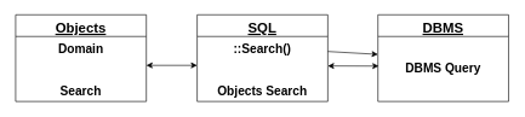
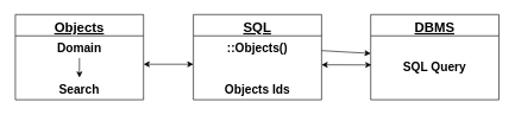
- <mxCell id="10" value="::Search()" style="text;align=center;verticalAlign=top;spacingLeft=4;spacingRight=4;overflow=hidden;rotatable=0;points=[[0,0.5],[1,0.5]];portConstraint=eastwest;fontStyle=1;fontSize=17;" vertex="1" parent="9"><mxGeometry y="30" width="180" height="31.2" as="geometry" /></mxCell>
+ <mxCell id="10" value="::Objects()" style="text;align=center;verticalAlign=top;spacingLeft=4;spacingRight=4;overflow=hidden;rotatable=0;points=[[0,0.5],[1,0.5]];portConstraint=eastwest;fontStyle=1;fontSize=17;" vertex="1" parent="9"><mxGeometry y="30" width="180" height="31.2" as="geometry" /></mxCell>
- <mxCell id="16" value="DBMS Query" style="text;align=center;verticalAlign=top;spacingLeft=4;spacingRight=4;overflow=hidden;rotatable=0;points=[[0,0.5],[1,0.5]];portConstraint=eastwest;fontStyle=1;fontSize=17;" vertex="1" parent="13"><mxGeometry y="56.4" width="180" height="31.2" as="geometry" /></mxCell>
+ <mxCell id="16" value="SQL Query" style="text;align=center;verticalAlign=top;spacingLeft=4;spacingRight=4;overflow=hidden;rotatable=0;points=[[0,0.5],[1,0.5]];portConstraint=eastwest;fontStyle=1;fontSize=17;" vertex="1" parent="13"><mxGeometry y="56.4" width="180" height="31.2" as="geometry" /></mxCell>
+ <mxCell id="7" value="" style="endArrow=classic;html=1;rounded=0;" edge="1" parent="3" source="5" target="6"><mxGeometry width="50" height="50" relative="1" as="geometry"><mxPoint x="472.5" y="480" as="sourcePoint" /><mxPoint x="495" y="456" as="targetPoint" /></mxGeometry></mxCell>
- <mxCell id="11" value="Objects Search" style="text;align=center;verticalAlign=top;spacingLeft=4;spacingRight=4;overflow=hidden;rotatable=0;points=[[0,0.5],[1,0.5]];portConstraint=eastwest;rounded=0;shadow=0;html=0;fontStyle=1;fontSize=17;" vertex="1" parent="8"><mxGeometry y="88.8" width="180" height="31.2" as="geometry" /></mxCell>
+ <mxCell id="11" value="Objects Ids" style="text;align=center;verticalAlign=top;spacingLeft=4;spacingRight=4;overflow=hidden;rotatable=0;points=[[0,0.5],[1,0.5]];portConstraint=eastwest;rounded=0;shadow=0;html=0;fontStyle=1;fontSize=17;" vertex="1" parent="8"><mxGeometry y="88.8" width="180" height="31.2" as="geometry" /></mxCell>
